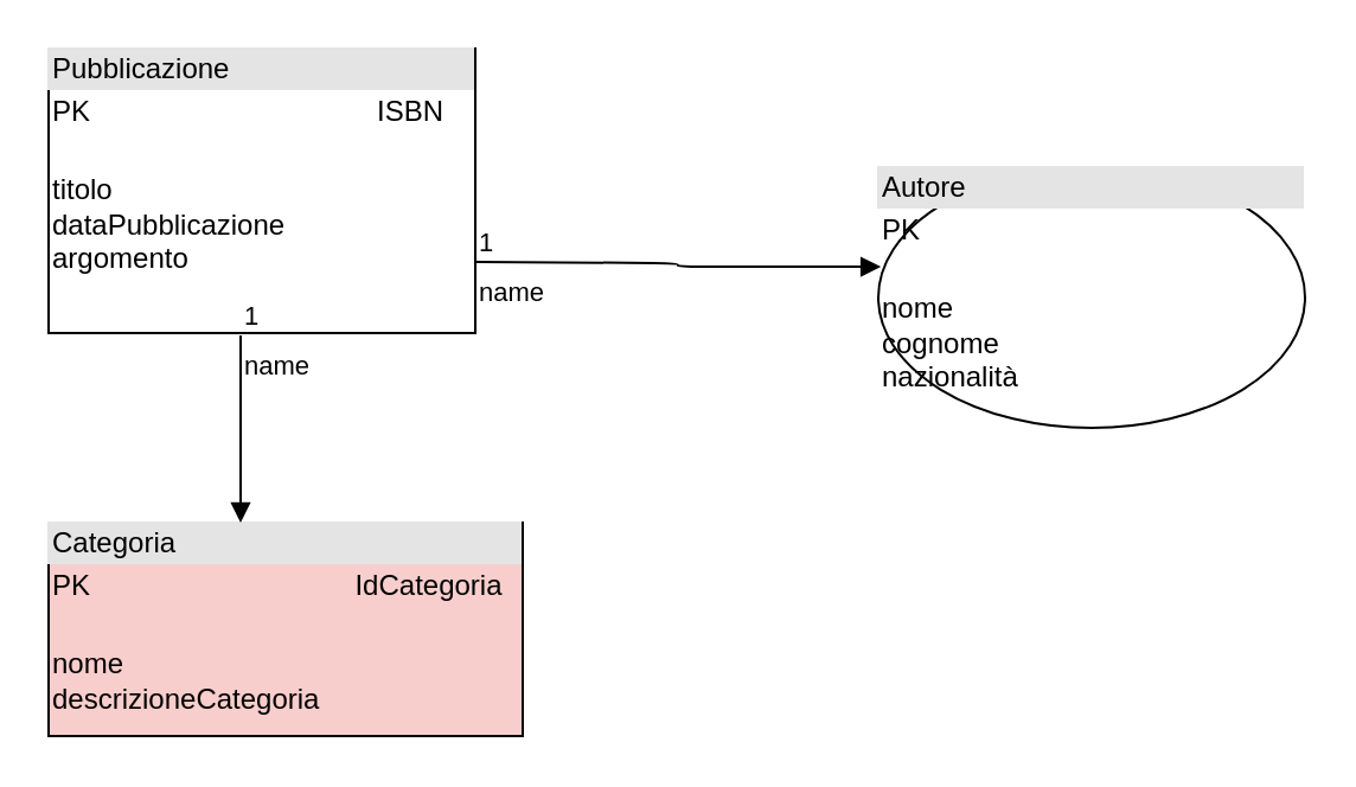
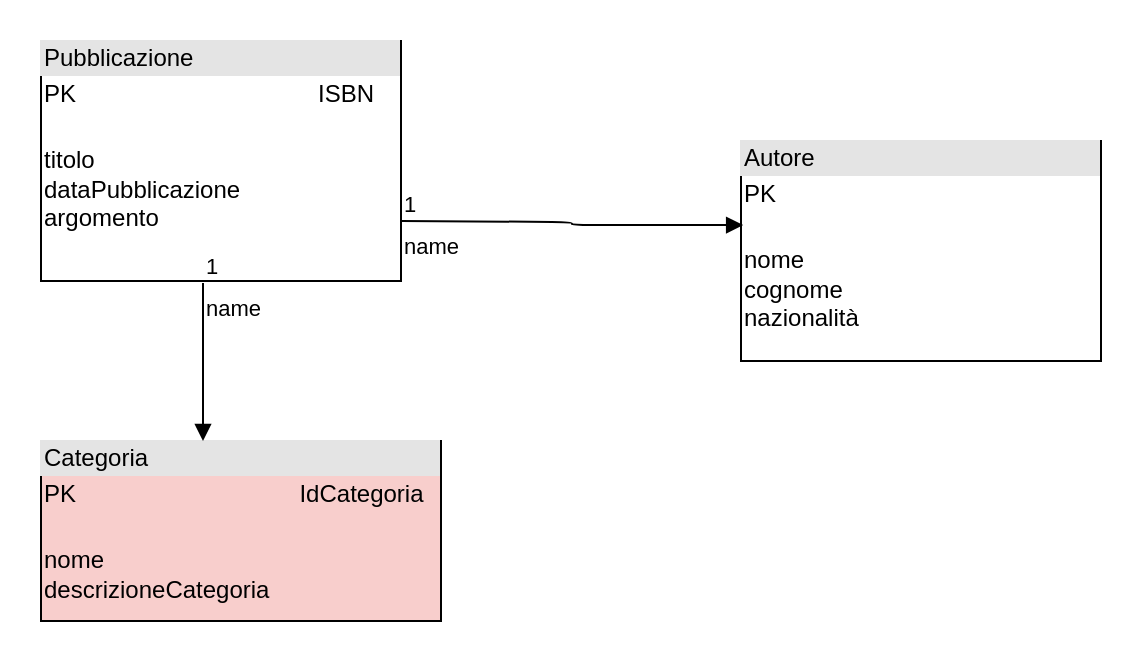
- <mxCell id="4" value="&lt;div style=&quot;box-sizing: border-box ; width: 100% ; background: #e4e4e4 ; padding: 2px&quot;&gt;Autore&lt;/div&gt;&lt;table style=&quot;width: 100% ; font-size: 1em&quot; cellpadding=&quot;2&quot; cellspacing=&quot;0&quot;&gt;&lt;tbody&gt;&lt;tr&gt;&lt;td&gt;PK&lt;/td&gt;&lt;td&gt;&lt;br&gt;&lt;/td&gt;&lt;/tr&gt;&lt;tr&gt;&lt;td&gt;&lt;br&gt;nome&lt;br&gt;cognome&lt;br&gt;nazionalità&lt;/td&gt;&lt;td&gt;&lt;br&gt;&lt;/td&gt;&lt;/tr&gt;&lt;tr&gt;&lt;td&gt;&lt;/td&gt;&lt;td&gt;&lt;br&gt;&lt;/td&gt;&lt;/tr&gt;&lt;/tbody&gt;&lt;/table&gt;" style="ellipse;verticalAlign=top;align=left;overflow=fill;html=1;" vertex="1" parent="1"><mxGeometry x="370" y="70" width="180" height="110" as="geometry" /></mxCell>
+ <mxCell id="4" value="&lt;div style=&quot;box-sizing: border-box ; width: 100% ; background: #e4e4e4 ; padding: 2px&quot;&gt;Autore&lt;/div&gt;&lt;table style=&quot;width: 100% ; font-size: 1em&quot; cellpadding=&quot;2&quot; cellspacing=&quot;0&quot;&gt;&lt;tbody&gt;&lt;tr&gt;&lt;td&gt;PK&lt;/td&gt;&lt;td&gt;&lt;br&gt;&lt;/td&gt;&lt;/tr&gt;&lt;tr&gt;&lt;td&gt;&lt;br&gt;nome&lt;br&gt;cognome&lt;br&gt;nazionalità&lt;/td&gt;&lt;td&gt;&lt;br&gt;&lt;/td&gt;&lt;/tr&gt;&lt;tr&gt;&lt;td&gt;&lt;/td&gt;&lt;td&gt;&lt;br&gt;&lt;/td&gt;&lt;/tr&gt;&lt;/tbody&gt;&lt;/table&gt;" style="verticalAlign=top;align=left;overflow=fill;html=1;" vertex="1" parent="1"><mxGeometry x="370" y="70" width="180" height="110" as="geometry" /></mxCell>
